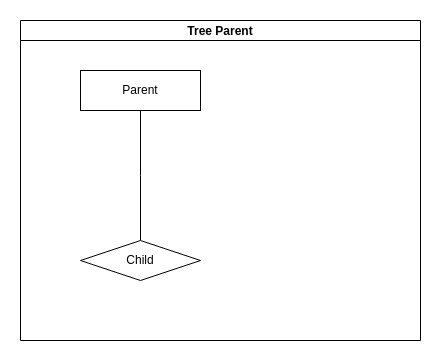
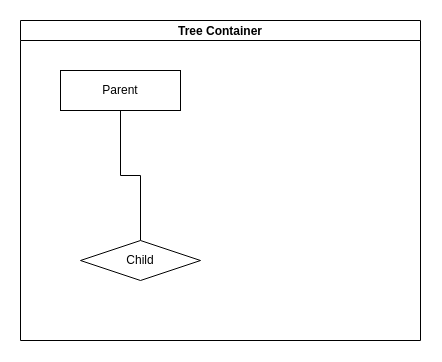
- <mxCell id="2" value="Tree Parent" style="swimlane;startSize=20;horizontal=1;containerType=tree;" vertex="1" parent="1"><mxGeometry x="20" y="20" width="400" height="320" as="geometry" /></mxCell>
+ <mxCell id="2" value="Tree Container" style="swimlane;startSize=20;horizontal=1;containerType=tree;" vertex="1" parent="1"><mxGeometry x="20" y="20" width="400" height="320" as="geometry" /></mxCell>
- <mxCell id="4" value="Parent" style="whiteSpace=wrap;html=1;treeFolding=1;treeMoving=1;newEdgeStyle={&quot;edgeStyle&quot;:&quot;elbowEdgeStyle&quot;,&quot;startArrow&quot;:&quot;none&quot;,&quot;endArrow&quot;:&quot;none&quot;};" vertex="1" parent="2"><mxGeometry x="60" y="50" width="120" height="40" as="geometry" /></mxCell>
+ <mxCell id="4" value="Parent" style="whiteSpace=wrap;html=1;treeFolding=1;treeMoving=1;newEdgeStyle={&quot;edgeStyle&quot;:&quot;elbowEdgeStyle&quot;,&quot;startArrow&quot;:&quot;none&quot;,&quot;endArrow&quot;:&quot;none&quot;};" vertex="1" parent="2"><mxGeometry x="40" y="50" width="120" height="40" as="geometry" /></mxCell>
